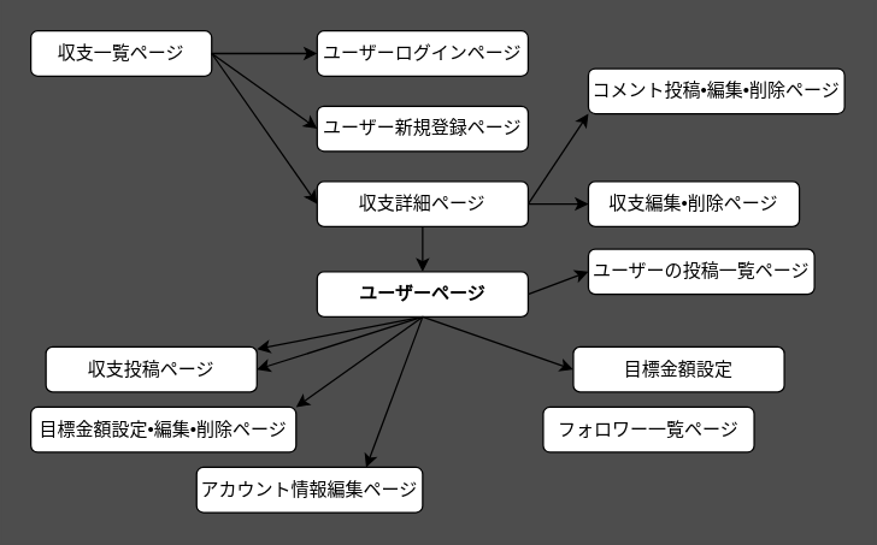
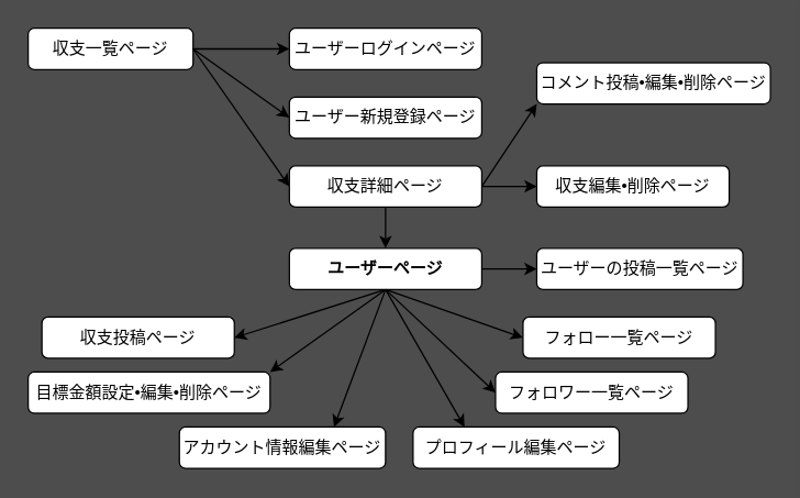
- <mxCell id="26" value="ユーザーの投稿一覧ページ" style="rounded=1;whiteSpace=wrap;html=1;" vertex="1" parent="1"><mxGeometry x="390" y="165" width="150" height="30" as="geometry" /></mxCell>
+ <mxCell id="26" value="ユーザーの投稿一覧ページ" style="rounded=1;whiteSpace=wrap;html=1;" vertex="1" parent="1"><mxGeometry x="390" y="180" width="150" height="30" as="geometry" /></mxCell>
- <mxCell id="21" value="" style="endArrow=classic;html=1;exitX=0.5;exitY=1;exitDx=0;exitDy=0;" parent="1" target="9" edge="1" source="7"><mxGeometry width="50" height="50" relative="1" as="geometry"><mxPoint x="350" y="185" as="sourcePoint" /><mxPoint x="430" y="340" as="targetPoint" /></mxGeometry></mxCell>
+ <mxCell id="21" value="" style="endArrow=classic;html=1;entryX=0;entryY=0.5;entryDx=0;entryDy=0;exitX=0.5;exitY=1;exitDx=0;exitDy=0;" parent="1" target="18" edge="1" source="7"><mxGeometry width="50" height="50" relative="1" as="geometry"><mxPoint x="350" y="185" as="sourcePoint" /><mxPoint x="430" y="340" as="targetPoint" /></mxGeometry></mxCell>
- <mxCell id="19" value="目標金額設定" style="rounded=1;whiteSpace=wrap;html=1;" parent="1" vertex="1"><mxGeometry x="380" y="230" width="140" height="30" as="geometry" /></mxCell>
+ <mxCell id="19" value="フォロー一覧ページ" style="rounded=1;whiteSpace=wrap;html=1;" parent="1" vertex="1"><mxGeometry x="380" y="230" width="140" height="30" as="geometry" /></mxCell>
+ <mxCell id="23" value="" style="endArrow=classic;html=1;exitX=0.5;exitY=1;exitDx=0;exitDy=0;entryX=0.25;entryY=0;entryDx=0;entryDy=0;" parent="1" source="7" edge="1" target="25"><mxGeometry width="50" height="50" relative="1" as="geometry"><mxPoint x="380" y="390" as="sourcePoint" /><mxPoint x="330" y="270" as="targetPoint" /></mxGeometry></mxCell>
+ <mxCell id="25" value="プロフィール編集ページ" style="rounded=1;whiteSpace=wrap;html=1;" vertex="1" parent="1"><mxGeometry x="300" y="310" width="150" height="30" as="geometry" /></mxCell>
